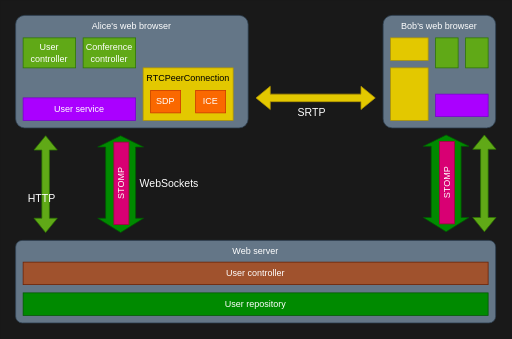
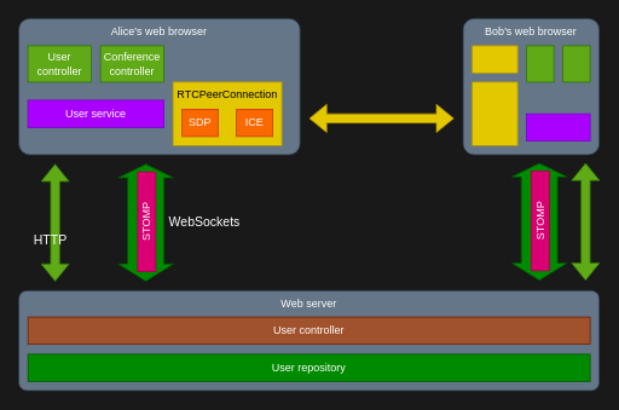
- <mxCell id="5" value="User service" style="rounded=0;whiteSpace=wrap;html=1;fillColor=#aa00ff;strokeColor=#7700CC;fontColor=#ffffff;" vertex="1" parent="1"><mxGeometry x="30" y="130" width="150" height="30" as="geometry" /></mxCell>
+ <mxCell id="5" value="User service" style="rounded=0;whiteSpace=wrap;html=1;fillColor=#aa00ff;strokeColor=#7700CC;fontColor=#ffffff;" vertex="1" parent="1"><mxGeometry x="30" y="110" width="150" height="30" as="geometry" /></mxCell>
- <mxCell id="19" value="SRTP" style="text;html=1;strokeColor=none;fillColor=none;align=center;verticalAlign=middle;whiteSpace=wrap;rounded=0;fontColor=#FFFFFF;fontSize=14;" vertex="1" parent="1"><mxGeometry x="370" y="140" width="90" height="20" as="geometry" /></mxCell>
